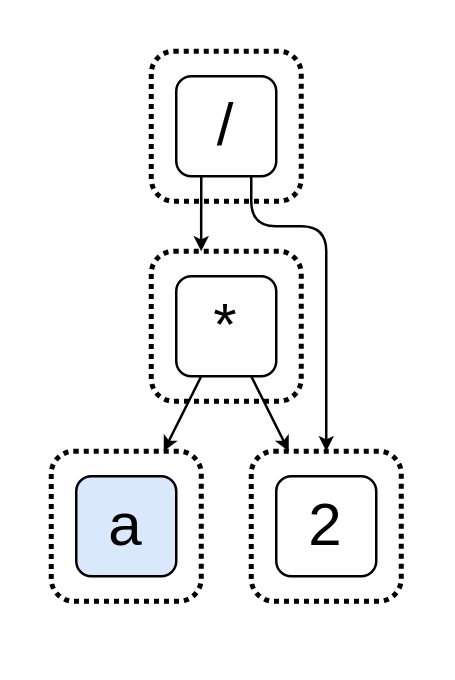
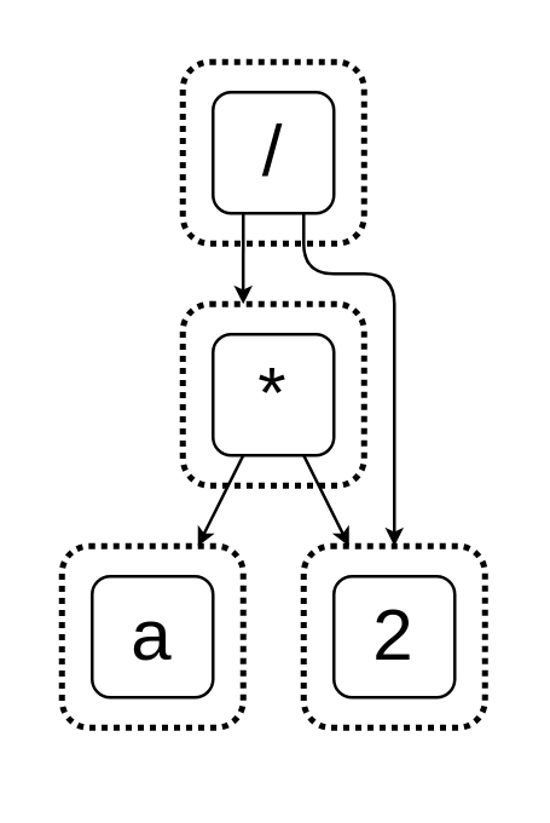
- <mxCell id="8" value="&lt;font style=&quot;font-size: 24px;&quot;&gt;a&lt;/font&gt;" style="rounded=1;whiteSpace=wrap;html=1;fontSize=24;verticalAlign=middle;fillColor=#dae8fc;" parent="1" vertex="1"><mxGeometry x="30" y="190" width="40" height="40" as="geometry" /></mxCell>
+ <mxCell id="8" value="&lt;font style=&quot;font-size: 24px;&quot;&gt;a&lt;/font&gt;" style="rounded=1;whiteSpace=wrap;html=1;fontSize=24;verticalAlign=middle;" parent="1" vertex="1"><mxGeometry x="30" y="190" width="40" height="40" as="geometry" /></mxCell>
